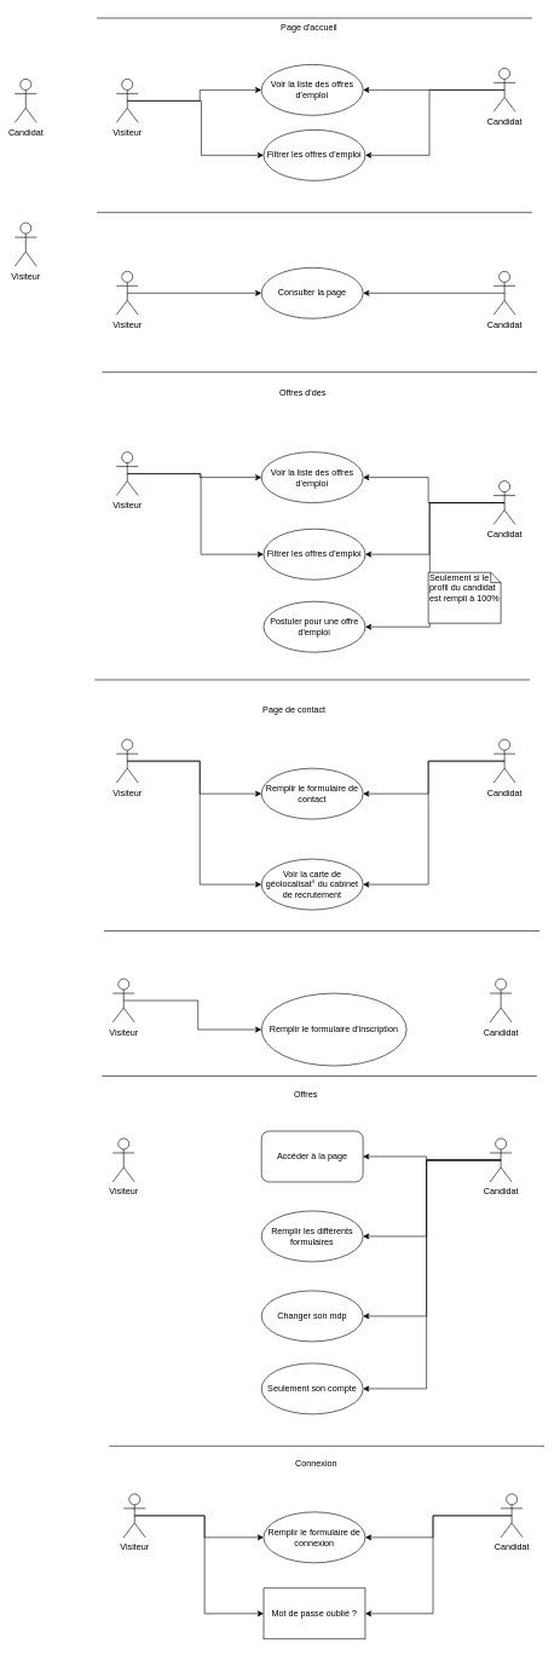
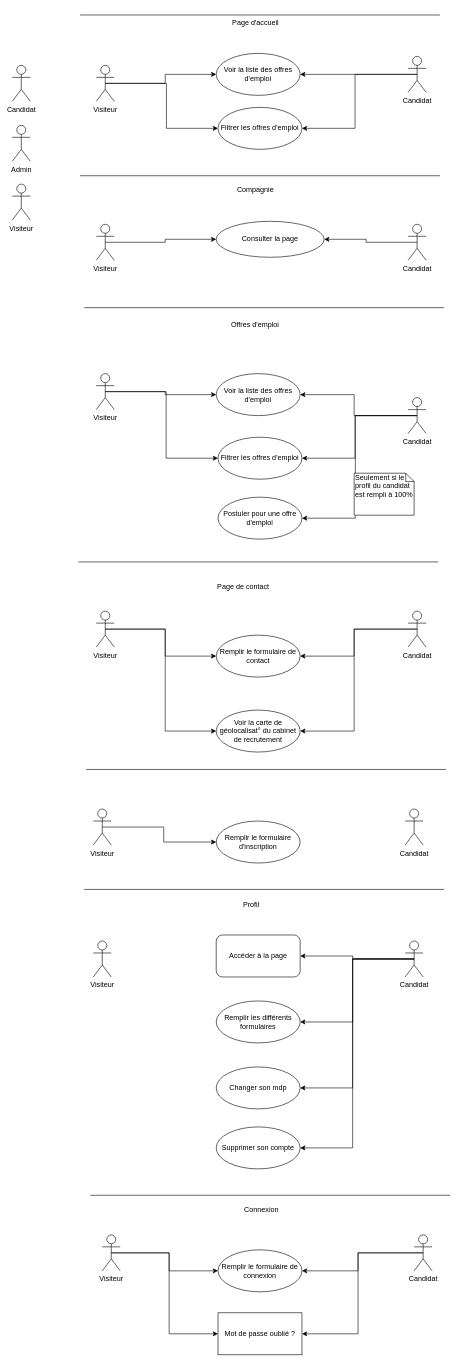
+ <mxCell id="6" value="Admin&lt;br&gt;" style="shape=umlActor;verticalLabelPosition=bottom;labelBackgroundColor=#ffffff;verticalAlign=top;html=1;" vertex="1" parent="1"><mxGeometry y="208" width="30" height="60" as="geometry" x="20" /></mxCell>
+ <mxCell id="10" value="Compagnie&lt;br&gt;" style="text;html=1;resizable=0;points=[];autosize=1;align=left;verticalAlign=top;spacingTop=-4;" vertex="1" parent="1"><mxGeometry x="393" y="306" width="80" height="20" as="geometry" /></mxCell>
- <mxCell id="13" value="Consulter la page" style="ellipse;whiteSpace=wrap;html=1;" vertex="1" parent="1"><mxGeometry x="360" y="368" width="140" height="70" as="geometry" /></mxCell>
+ <mxCell id="13" value="Consulter la page" style="ellipse;whiteSpace=wrap;html=1;" vertex="1" parent="1"><mxGeometry x="360" y="368" width="180" height="60" as="geometry" /></mxCell>
- <mxCell id="18" value="Offres d'des&lt;br&gt;" style="text;html=1;resizable=0;points=[];autosize=1;align=left;verticalAlign=top;spacingTop=-4;" vertex="1" parent="1"><mxGeometry x="383" y="530" width="100" height="20" as="geometry" /></mxCell>
+ <mxCell id="18" value="Offres d'emploi&lt;br&gt;" style="text;html=1;resizable=0;points=[];autosize=1;align=left;verticalAlign=top;spacingTop=-4;" vertex="1" parent="1"><mxGeometry x="383" y="530" width="100" height="20" as="geometry" /></mxCell>
- <mxCell id="49" value="Remplir le formulaire d'inscription&lt;br&gt;" style="ellipse;whiteSpace=wrap;html=1;" vertex="1" parent="1"><mxGeometry x="360" y="1368" width="200" height="100" as="geometry" /></mxCell>
+ <mxCell id="49" value="Remplir le formulaire d'inscription&lt;br&gt;" style="ellipse;whiteSpace=wrap;html=1;" vertex="1" parent="1"><mxGeometry x="360" y="1368" width="140" height="70" as="geometry" /></mxCell>
- <mxCell id="51" value="Offres&lt;br&gt;" style="text;html=1;resizable=0;points=[];autosize=1;align=left;verticalAlign=top;spacingTop=-4;" vertex="1" parent="1"><mxGeometry x="403" y="1498" width="40" height="20" as="geometry" /></mxCell>
+ <mxCell id="51" value="Profil&lt;br&gt;" style="text;html=1;resizable=0;points=[];autosize=1;align=left;verticalAlign=top;spacingTop=-4;" vertex="1" parent="1"><mxGeometry x="403" y="1498" width="40" height="20" as="geometry" /></mxCell>
- <mxCell id="61" value="Seulement son compte&lt;br&gt;" style="ellipse;whiteSpace=wrap;html=1;" vertex="1" parent="1"><mxGeometry x="360" y="1878" width="140" height="70" as="geometry" /></mxCell>
+ <mxCell id="61" value="Supprimer son compte&lt;br&gt;" style="ellipse;whiteSpace=wrap;html=1;" vertex="1" parent="1"><mxGeometry x="360" y="1878" width="140" height="70" as="geometry" /></mxCell>
